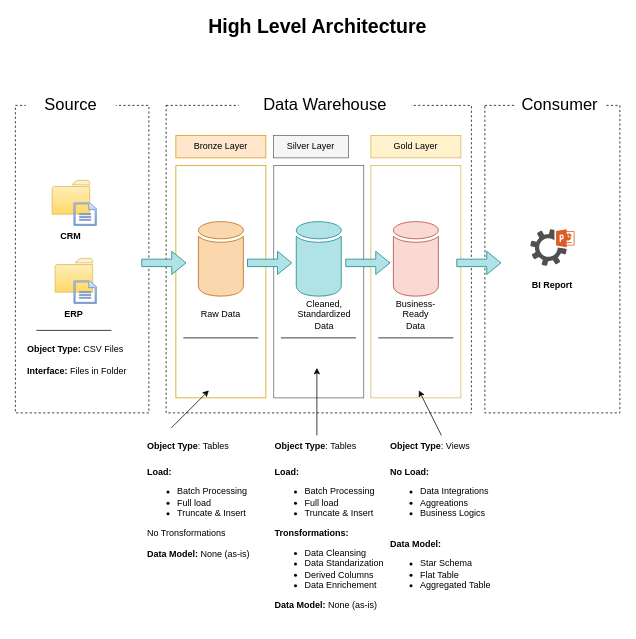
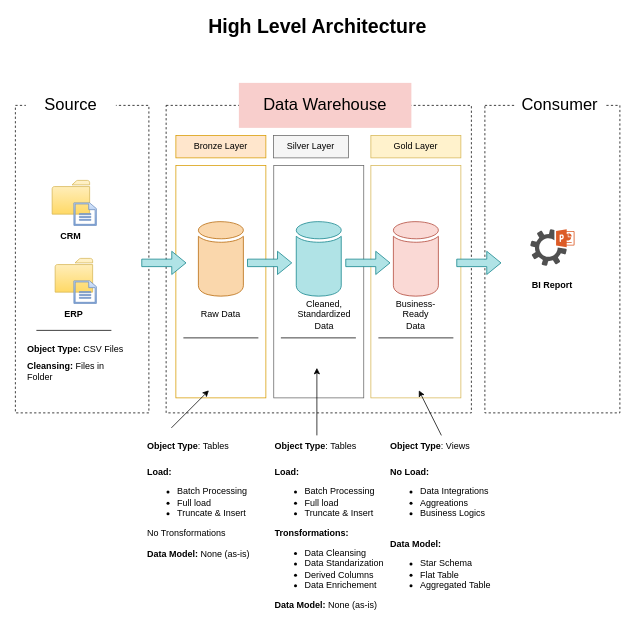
- <mxCell id="6" value="Data Warehouse" style="rounded=0;whiteSpace=wrap;html=1;fontSize=22;strokeColor=none;" vertex="1" parent="1"><mxGeometry x="318" y="110" width="230" height="60" as="geometry" /></mxCell>
+ <mxCell id="6" value="Data Warehouse" style="rounded=0;whiteSpace=wrap;html=1;fontSize=22;strokeColor=none;fillColor=#f8cecc;" vertex="1" parent="1"><mxGeometry x="318" y="110" width="230" height="60" as="geometry" /></mxCell>
- <mxCell id="23" value="&lt;b&gt;Interface:&lt;/b&gt;&amp;nbsp;Files in Folder" style="text;html=1;align=left;verticalAlign=middle;whiteSpace=wrap;rounded=0;" vertex="1" parent="1"><mxGeometry x="34" y="480" width="140" height="30" as="geometry" /></mxCell>
+ <mxCell id="23" value="&lt;b&gt;Cleansing:&lt;/b&gt;&amp;nbsp;Files in Folder" style="text;html=1;align=left;verticalAlign=middle;whiteSpace=wrap;rounded=0;" vertex="1" parent="1"><mxGeometry x="34" y="480" width="140" height="30" as="geometry" /></mxCell>
